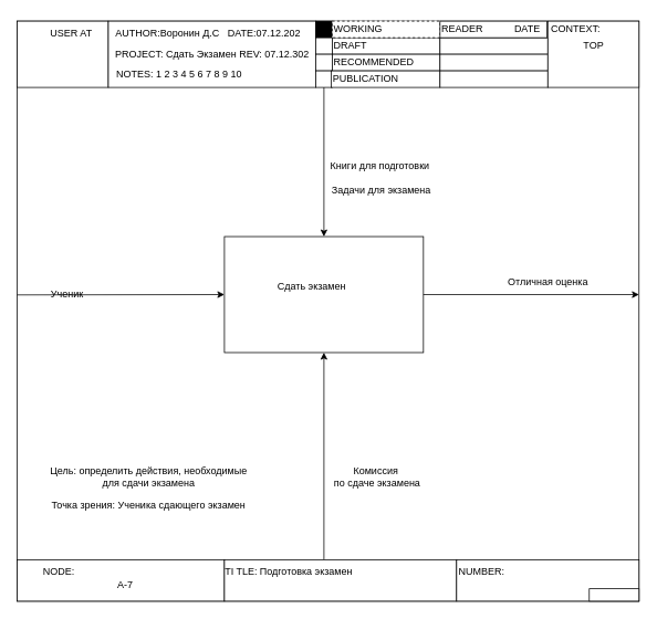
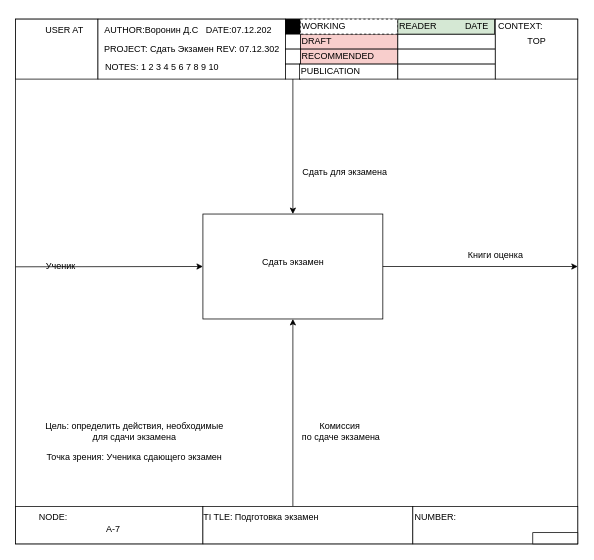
- <mxCell id="20" value="&lt;div style=&quot;&quot;&gt;&lt;span style=&quot;background-color: initial;&quot;&gt;READER&amp;nbsp;&lt;/span&gt;&lt;/div&gt;" style="rounded=0;whiteSpace=wrap;html=1;align=left;" vertex="1" parent="1"><mxGeometry x="530" y="25" width="129" height="20" as="geometry" /></mxCell>
+ <mxCell id="20" value="&lt;div style=&quot;&quot;&gt;&lt;span style=&quot;background-color: initial;&quot;&gt;READER&amp;nbsp;&lt;/span&gt;&lt;/div&gt;" style="rounded=0;whiteSpace=wrap;html=1;align=left;fillColor=#d5e8d4;" vertex="1" parent="1"><mxGeometry x="530" y="25" width="129" height="20" as="geometry" /></mxCell>
- <mxCell id="13" value="DRAFT" style="rounded=0;whiteSpace=wrap;html=1;align=left;" vertex="1" parent="1"><mxGeometry x="400" y="45" width="130" height="20" as="geometry" /></mxCell>
+ <mxCell id="13" value="DRAFT" style="rounded=0;whiteSpace=wrap;html=1;align=left;fillColor=#f8cecc;" vertex="1" parent="1"><mxGeometry x="400" y="45" width="130" height="20" as="geometry" /></mxCell>
- <mxCell id="14" value="RECOMMENDED" style="rounded=0;whiteSpace=wrap;html=1;align=left;" vertex="1" parent="1"><mxGeometry x="400" y="65" width="130" height="20" as="geometry" /></mxCell>
+ <mxCell id="14" value="RECOMMENDED" style="rounded=0;whiteSpace=wrap;html=1;align=left;fillColor=#f8cecc;" vertex="1" parent="1"><mxGeometry x="400" y="65" width="130" height="20" as="geometry" /></mxCell>
- <mxCell id="37" value="Книги для подготовки&amp;nbsp;" style="text;html=1;align=center;verticalAlign=middle;resizable=0;points=[];autosize=1;strokeColor=none;fillColor=none;" vertex="1" parent="1"><mxGeometry x="384" y="185" width="150" height="30" as="geometry" /></mxCell>
- <mxCell id="38" value="Задачи для экзамена" style="text;html=1;align=center;verticalAlign=middle;resizable=0;points=[];autosize=1;strokeColor=none;fillColor=none;" vertex="1" parent="1"><mxGeometry x="389" y="215" width="140" height="30" as="geometry" /></mxCell>
+ <mxCell id="38" value="Сдать для экзамена" style="text;html=1;align=center;verticalAlign=middle;resizable=0;points=[];autosize=1;strokeColor=none;fillColor=none;" vertex="1" parent="1"><mxGeometry x="389" y="215" width="140" height="30" as="geometry" /></mxCell>
- <mxCell id="39" value="Отличная оценка" style="text;html=1;align=center;verticalAlign=middle;resizable=0;points=[];autosize=1;strokeColor=none;fillColor=none;" vertex="1" parent="1"><mxGeometry x="600" y="325" width="120" height="30" as="geometry" /></mxCell>
+ <mxCell id="39" value="Книги оценка" style="text;html=1;align=center;verticalAlign=middle;resizable=0;points=[];autosize=1;strokeColor=none;fillColor=none;" vertex="1" parent="1"><mxGeometry x="600" y="325" width="120" height="30" as="geometry" /></mxCell>
- <mxCell id="40" value="Сдать экзамен" style="text;html=1;align=center;verticalAlign=middle;resizable=0;points=[];autosize=1;strokeColor=none;fillColor=none;" vertex="1" parent="1"><mxGeometry x="320" y="330" width="110" height="30" as="geometry" /></mxCell>
+ <mxCell id="40" value="Сдать экзамен" style="text;html=1;align=center;verticalAlign=middle;resizable=0;points=[];autosize=1;strokeColor=none;fillColor=none;" vertex="1" parent="1"><mxGeometry x="335" y="335" width="110" height="30" as="geometry" /></mxCell>
